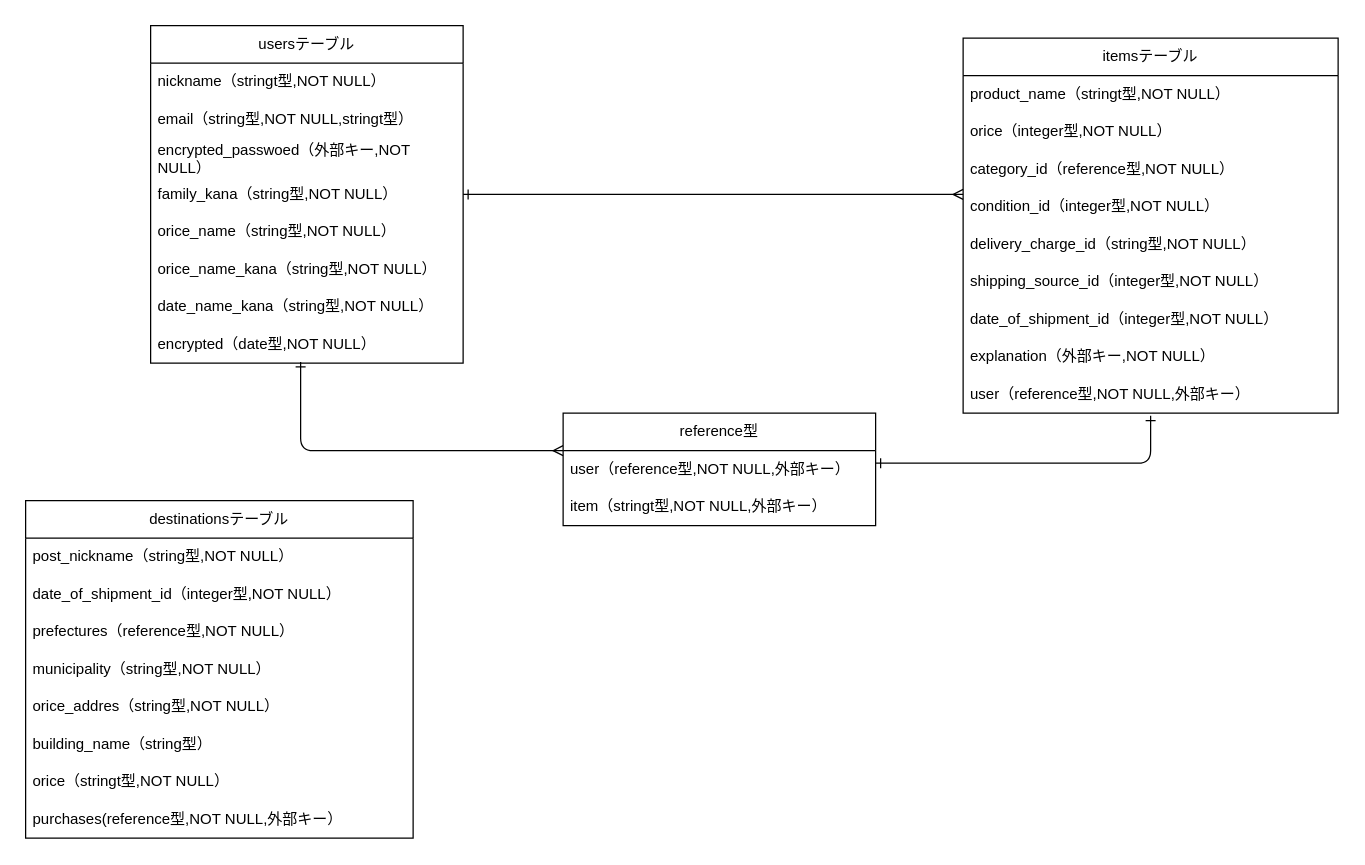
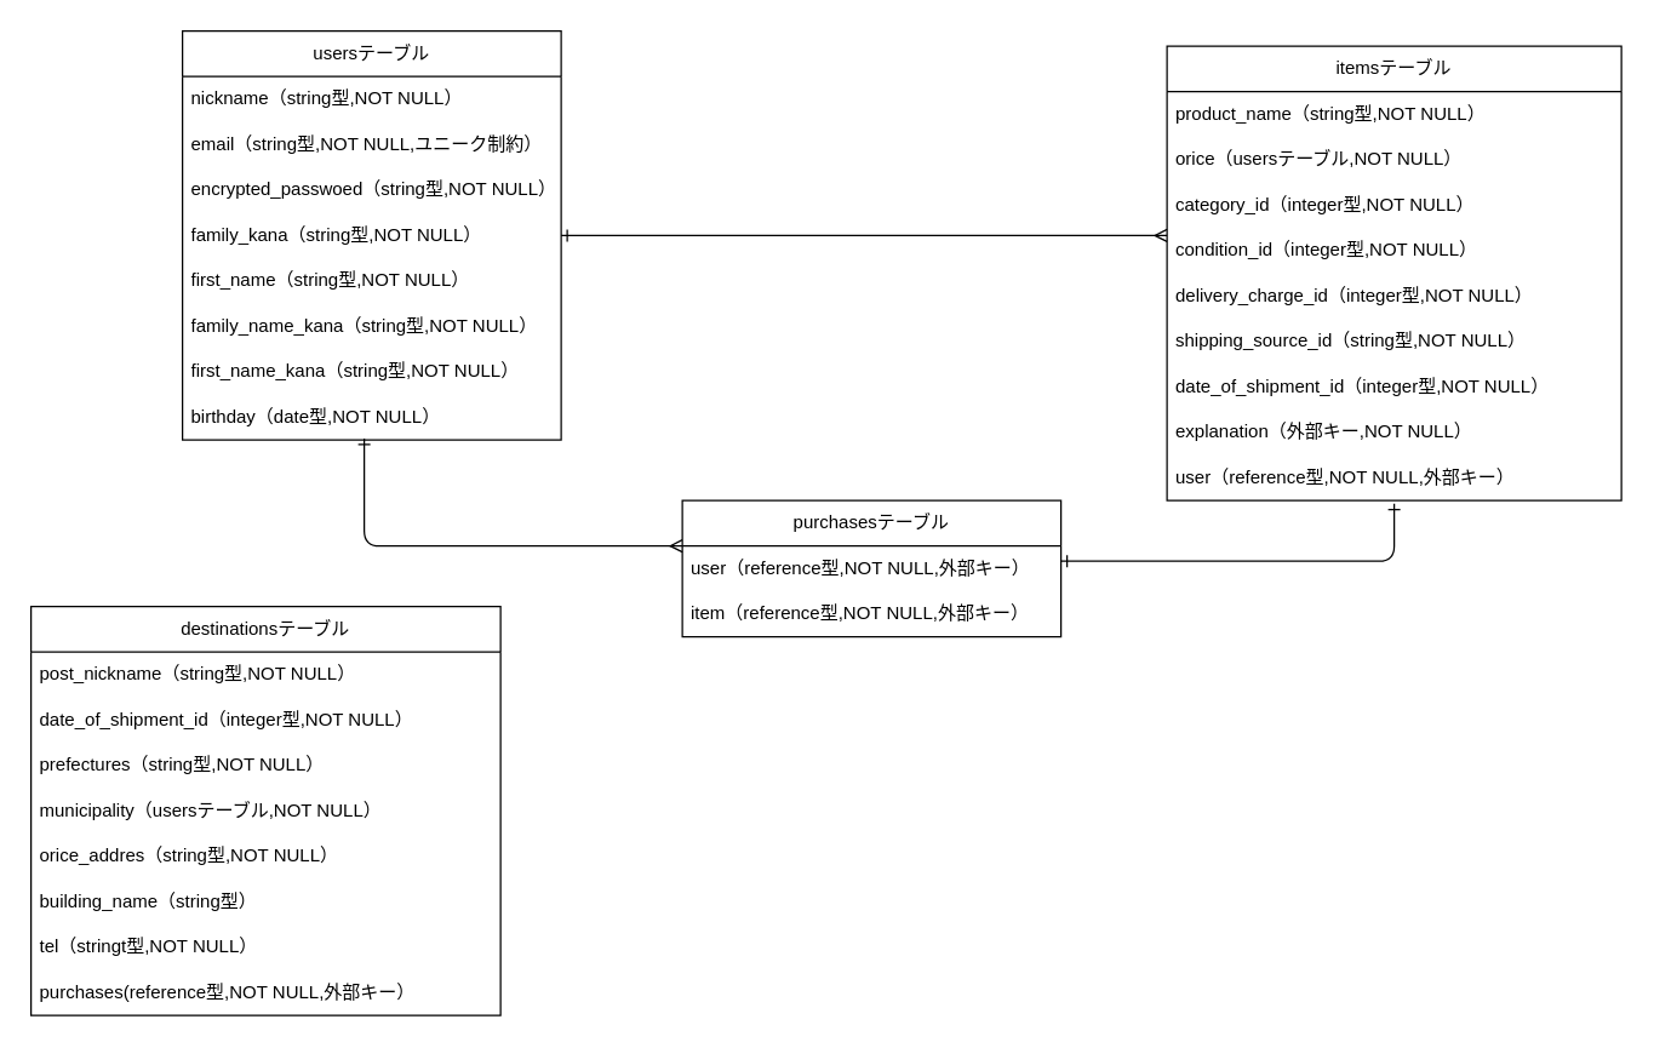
- <mxCell id="3" value="nickname（stringt型,NOT NULL）" style="text;strokeColor=none;fillColor=none;align=left;verticalAlign=middle;spacingLeft=4;spacingRight=4;overflow=hidden;points=[[0,0.5],[1,0.5]];portConstraint=eastwest;rotatable=0;whiteSpace=wrap;html=1;" parent="2" vertex="1"><mxGeometry y="30" width="250" height="30" as="geometry" /></mxCell>
+ <mxCell id="3" value="nickname（string型,NOT NULL）" style="text;strokeColor=none;fillColor=none;align=left;verticalAlign=middle;spacingLeft=4;spacingRight=4;overflow=hidden;points=[[0,0.5],[1,0.5]];portConstraint=eastwest;rotatable=0;whiteSpace=wrap;html=1;" parent="2" vertex="1"><mxGeometry y="30" width="250" height="30" as="geometry" /></mxCell>
- <mxCell id="12" value="product_name（stringt型,NOT NULL）" style="text;strokeColor=none;fillColor=none;align=left;verticalAlign=middle;spacingLeft=4;spacingRight=4;overflow=hidden;points=[[0,0.5],[1,0.5]];portConstraint=eastwest;rotatable=0;whiteSpace=wrap;html=1;" parent="11" vertex="1"><mxGeometry y="30" width="300" height="30" as="geometry" /></mxCell>
+ <mxCell id="12" value="product_name（string型,NOT NULL）" style="text;strokeColor=none;fillColor=none;align=left;verticalAlign=middle;spacingLeft=4;spacingRight=4;overflow=hidden;points=[[0,0.5],[1,0.5]];portConstraint=eastwest;rotatable=0;whiteSpace=wrap;html=1;" parent="11" vertex="1"><mxGeometry y="30" width="300" height="30" as="geometry" /></mxCell>
- <mxCell id="4" value="email（string型,NOT NULL,stringt型）" style="text;strokeColor=none;fillColor=none;align=left;verticalAlign=middle;spacingLeft=4;spacingRight=4;overflow=hidden;points=[[0,0.5],[1,0.5]];portConstraint=eastwest;rotatable=0;whiteSpace=wrap;html=1;" parent="2" vertex="1"><mxGeometry y="60" width="250" height="30" as="geometry" /></mxCell>
+ <mxCell id="4" value="email（string型,NOT NULL,ユニーク制約）" style="text;strokeColor=none;fillColor=none;align=left;verticalAlign=middle;spacingLeft=4;spacingRight=4;overflow=hidden;points=[[0,0.5],[1,0.5]];portConstraint=eastwest;rotatable=0;whiteSpace=wrap;html=1;" parent="2" vertex="1"><mxGeometry y="60" width="250" height="30" as="geometry" /></mxCell>
- <mxCell id="13" value="orice（integer型,NOT NULL）" style="text;strokeColor=none;fillColor=none;align=left;verticalAlign=middle;spacingLeft=4;spacingRight=4;overflow=hidden;points=[[0,0.5],[1,0.5]];portConstraint=eastwest;rotatable=0;whiteSpace=wrap;html=1;" parent="11" vertex="1"><mxGeometry y="60" width="300" height="30" as="geometry" /></mxCell>
+ <mxCell id="13" value="orice（usersテーブル,NOT NULL）" style="text;strokeColor=none;fillColor=none;align=left;verticalAlign=middle;spacingLeft=4;spacingRight=4;overflow=hidden;points=[[0,0.5],[1,0.5]];portConstraint=eastwest;rotatable=0;whiteSpace=wrap;html=1;" parent="11" vertex="1"><mxGeometry y="60" width="300" height="30" as="geometry" /></mxCell>
- <mxCell id="5" value="encrypted_passwoed（外部キー,NOT NULL）" style="text;strokeColor=none;fillColor=none;align=left;verticalAlign=middle;spacingLeft=4;spacingRight=4;overflow=hidden;points=[[0,0.5],[1,0.5]];portConstraint=eastwest;rotatable=0;whiteSpace=wrap;html=1;" parent="2" vertex="1"><mxGeometry y="90" width="250" height="30" as="geometry" /></mxCell>
+ <mxCell id="5" value="encrypted_passwoed（string型,NOT NULL）" style="text;strokeColor=none;fillColor=none;align=left;verticalAlign=middle;spacingLeft=4;spacingRight=4;overflow=hidden;points=[[0,0.5],[1,0.5]];portConstraint=eastwest;rotatable=0;whiteSpace=wrap;html=1;" parent="2" vertex="1"><mxGeometry y="90" width="250" height="30" as="geometry" /></mxCell>
- <mxCell id="14" value="category_id（reference型,NOT NULL）" style="text;strokeColor=none;fillColor=none;align=left;verticalAlign=middle;spacingLeft=4;spacingRight=4;overflow=hidden;points=[[0,0.5],[1,0.5]];portConstraint=eastwest;rotatable=0;whiteSpace=wrap;html=1;" parent="11" vertex="1"><mxGeometry y="90" width="300" height="30" as="geometry" /></mxCell>
+ <mxCell id="14" value="category_id（integer型,NOT NULL）" style="text;strokeColor=none;fillColor=none;align=left;verticalAlign=middle;spacingLeft=4;spacingRight=4;overflow=hidden;points=[[0,0.5],[1,0.5]];portConstraint=eastwest;rotatable=0;whiteSpace=wrap;html=1;" parent="11" vertex="1"><mxGeometry y="90" width="300" height="30" as="geometry" /></mxCell>
- <mxCell id="7" value="orice_name（string型,NOT NULL）" style="text;strokeColor=none;fillColor=none;align=left;verticalAlign=middle;spacingLeft=4;spacingRight=4;overflow=hidden;points=[[0,0.5],[1,0.5]];portConstraint=eastwest;rotatable=0;whiteSpace=wrap;html=1;" parent="2" vertex="1"><mxGeometry y="150" width="250" height="30" as="geometry" /></mxCell>
+ <mxCell id="7" value="first_name（string型,NOT NULL）" style="text;strokeColor=none;fillColor=none;align=left;verticalAlign=middle;spacingLeft=4;spacingRight=4;overflow=hidden;points=[[0,0.5],[1,0.5]];portConstraint=eastwest;rotatable=0;whiteSpace=wrap;html=1;" parent="2" vertex="1"><mxGeometry y="150" width="250" height="30" as="geometry" /></mxCell>
- <mxCell id="16" value="delivery_charge_id（string型,NOT NULL）" style="text;strokeColor=none;fillColor=none;align=left;verticalAlign=middle;spacingLeft=4;spacingRight=4;overflow=hidden;points=[[0,0.5],[1,0.5]];portConstraint=eastwest;rotatable=0;whiteSpace=wrap;html=1;" parent="11" vertex="1"><mxGeometry y="150" width="300" height="30" as="geometry" /></mxCell>
+ <mxCell id="16" value="delivery_charge_id（integer型,NOT NULL）" style="text;strokeColor=none;fillColor=none;align=left;verticalAlign=middle;spacingLeft=4;spacingRight=4;overflow=hidden;points=[[0,0.5],[1,0.5]];portConstraint=eastwest;rotatable=0;whiteSpace=wrap;html=1;" parent="11" vertex="1"><mxGeometry y="150" width="300" height="30" as="geometry" /></mxCell>
- <mxCell id="8" value="orice_name_kana（string型,NOT NULL）" style="text;strokeColor=none;fillColor=none;align=left;verticalAlign=middle;spacingLeft=4;spacingRight=4;overflow=hidden;points=[[0,0.5],[1,0.5]];portConstraint=eastwest;rotatable=0;whiteSpace=wrap;html=1;" parent="2" vertex="1"><mxGeometry y="180" width="250" height="30" as="geometry" /></mxCell>
+ <mxCell id="8" value="family_name_kana（string型,NOT NULL）" style="text;strokeColor=none;fillColor=none;align=left;verticalAlign=middle;spacingLeft=4;spacingRight=4;overflow=hidden;points=[[0,0.5],[1,0.5]];portConstraint=eastwest;rotatable=0;whiteSpace=wrap;html=1;" parent="2" vertex="1"><mxGeometry y="180" width="250" height="30" as="geometry" /></mxCell>
- <mxCell id="17" value="shipping_source_id（integer型,NOT NULL）" style="text;strokeColor=none;fillColor=none;align=left;verticalAlign=middle;spacingLeft=4;spacingRight=4;overflow=hidden;points=[[0,0.5],[1,0.5]];portConstraint=eastwest;rotatable=0;whiteSpace=wrap;html=1;" parent="11" vertex="1"><mxGeometry y="180" width="300" height="30" as="geometry" /></mxCell>
+ <mxCell id="17" value="shipping_source_id（string型,NOT NULL）" style="text;strokeColor=none;fillColor=none;align=left;verticalAlign=middle;spacingLeft=4;spacingRight=4;overflow=hidden;points=[[0,0.5],[1,0.5]];portConstraint=eastwest;rotatable=0;whiteSpace=wrap;html=1;" parent="11" vertex="1"><mxGeometry y="180" width="300" height="30" as="geometry" /></mxCell>
- <mxCell id="9" value="date_name_kana（string型,NOT NULL）" style="text;strokeColor=none;fillColor=none;align=left;verticalAlign=middle;spacingLeft=4;spacingRight=4;overflow=hidden;points=[[0,0.5],[1,0.5]];portConstraint=eastwest;rotatable=0;whiteSpace=wrap;html=1;" parent="2" vertex="1"><mxGeometry y="210" width="250" height="30" as="geometry" /></mxCell>
+ <mxCell id="9" value="first_name_kana（string型,NOT NULL）" style="text;strokeColor=none;fillColor=none;align=left;verticalAlign=middle;spacingLeft=4;spacingRight=4;overflow=hidden;points=[[0,0.5],[1,0.5]];portConstraint=eastwest;rotatable=0;whiteSpace=wrap;html=1;" parent="2" vertex="1"><mxGeometry y="210" width="250" height="30" as="geometry" /></mxCell>
- <mxCell id="10" value="encrypted（date型,NOT NULL）" style="text;strokeColor=none;fillColor=none;align=left;verticalAlign=middle;spacingLeft=4;spacingRight=4;overflow=hidden;points=[[0,0.5],[1,0.5]];portConstraint=eastwest;rotatable=0;whiteSpace=wrap;html=1;" parent="2" vertex="1"><mxGeometry y="240" width="250" height="30" as="geometry" /></mxCell>
+ <mxCell id="10" value="birthday（date型,NOT NULL）" style="text;strokeColor=none;fillColor=none;align=left;verticalAlign=middle;spacingLeft=4;spacingRight=4;overflow=hidden;points=[[0,0.5],[1,0.5]];portConstraint=eastwest;rotatable=0;whiteSpace=wrap;html=1;" parent="2" vertex="1"><mxGeometry y="240" width="250" height="30" as="geometry" /></mxCell>
- <mxCell id="31" value="reference型" style="swimlane;fontStyle=0;childLayout=stackLayout;horizontal=1;startSize=30;horizontalStack=0;resizeParent=1;resizeParentMax=0;resizeLast=0;collapsible=1;marginBottom=0;whiteSpace=wrap;html=1;" parent="1" vertex="1"><mxGeometry x="450" y="330" width="250" height="90" as="geometry"><mxRectangle x="460" y="390" width="140" height="30" as="alternateBounds" /></mxGeometry></mxCell>
+ <mxCell id="31" value="purchasesテーブル" style="swimlane;fontStyle=0;childLayout=stackLayout;horizontal=1;startSize=30;horizontalStack=0;resizeParent=1;resizeParentMax=0;resizeLast=0;collapsible=1;marginBottom=0;whiteSpace=wrap;html=1;" parent="1" vertex="1"><mxGeometry x="450" y="330" width="250" height="90" as="geometry"><mxRectangle x="460" y="390" width="140" height="30" as="alternateBounds" /></mxGeometry></mxCell>
- <mxCell id="33" value="item（stringt型,NOT NULL,外部キー）" style="text;strokeColor=none;fillColor=none;align=left;verticalAlign=middle;spacingLeft=4;spacingRight=4;overflow=hidden;points=[[0,0.5],[1,0.5]];portConstraint=eastwest;rotatable=0;whiteSpace=wrap;html=1;" parent="31" vertex="1"><mxGeometry y="60" width="250" height="30" as="geometry" /></mxCell>
+ <mxCell id="33" value="item（reference型,NOT NULL,外部キー）" style="text;strokeColor=none;fillColor=none;align=left;verticalAlign=middle;spacingLeft=4;spacingRight=4;overflow=hidden;points=[[0,0.5],[1,0.5]];portConstraint=eastwest;rotatable=0;whiteSpace=wrap;html=1;" parent="31" vertex="1"><mxGeometry y="60" width="250" height="30" as="geometry" /></mxCell>
- <mxCell id="24" value="prefectures（reference型,NOT NULL）" style="text;strokeColor=none;fillColor=none;align=left;verticalAlign=middle;spacingLeft=4;spacingRight=4;overflow=hidden;points=[[0,0.5],[1,0.5]];portConstraint=eastwest;rotatable=0;whiteSpace=wrap;html=1;" parent="21" vertex="1"><mxGeometry y="90" width="310" height="30" as="geometry" /></mxCell>
+ <mxCell id="24" value="prefectures（string型,NOT NULL）" style="text;strokeColor=none;fillColor=none;align=left;verticalAlign=middle;spacingLeft=4;spacingRight=4;overflow=hidden;points=[[0,0.5],[1,0.5]];portConstraint=eastwest;rotatable=0;whiteSpace=wrap;html=1;" parent="21" vertex="1"><mxGeometry y="90" width="310" height="30" as="geometry" /></mxCell>
- <mxCell id="25" value="municipality（string型,NOT NULL）" style="text;strokeColor=none;fillColor=none;align=left;verticalAlign=middle;spacingLeft=4;spacingRight=4;overflow=hidden;points=[[0,0.5],[1,0.5]];portConstraint=eastwest;rotatable=0;whiteSpace=wrap;html=1;" parent="21" vertex="1"><mxGeometry y="120" width="310" height="30" as="geometry" /></mxCell>
+ <mxCell id="25" value="municipality（usersテーブル,NOT NULL）" style="text;strokeColor=none;fillColor=none;align=left;verticalAlign=middle;spacingLeft=4;spacingRight=4;overflow=hidden;points=[[0,0.5],[1,0.5]];portConstraint=eastwest;rotatable=0;whiteSpace=wrap;html=1;" parent="21" vertex="1"><mxGeometry y="120" width="310" height="30" as="geometry" /></mxCell>
- <mxCell id="28" value="orice（stringt型,NOT NULL）" style="text;strokeColor=none;fillColor=none;align=left;verticalAlign=middle;spacingLeft=4;spacingRight=4;overflow=hidden;points=[[0,0.5],[1,0.5]];portConstraint=eastwest;rotatable=0;whiteSpace=wrap;html=1;" parent="21" vertex="1"><mxGeometry y="210" width="310" height="30" as="geometry" /></mxCell>
+ <mxCell id="28" value="tel（stringt型,NOT NULL）" style="text;strokeColor=none;fillColor=none;align=left;verticalAlign=middle;spacingLeft=4;spacingRight=4;overflow=hidden;points=[[0,0.5],[1,0.5]];portConstraint=eastwest;rotatable=0;whiteSpace=wrap;html=1;" parent="21" vertex="1"><mxGeometry y="210" width="310" height="30" as="geometry" /></mxCell>
